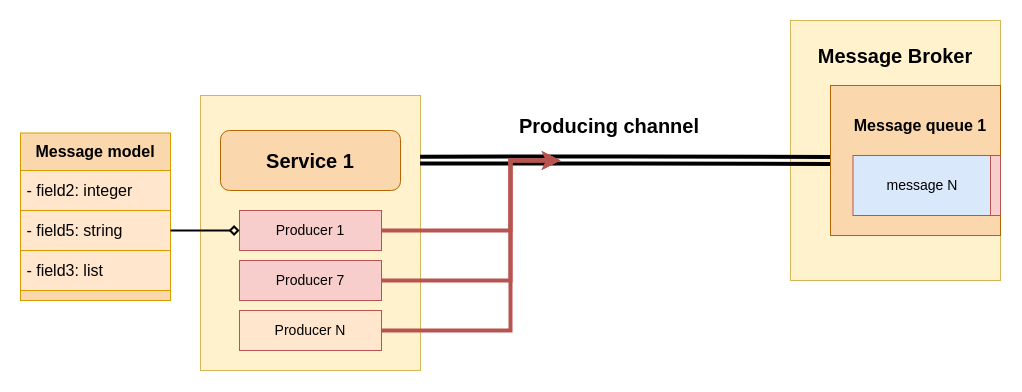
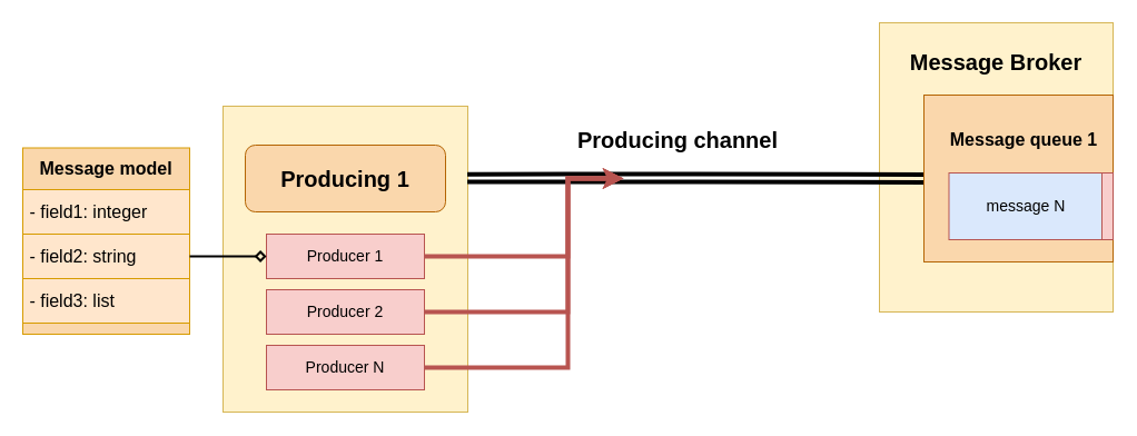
- <mxCell id="3" value="&lt;b&gt;&lt;font style=&quot;font-size: 20px&quot;&gt;Service 1&lt;/font&gt;&lt;/b&gt;" style="rounded=1;whiteSpace=wrap;html=1;fillColor=#fad7ac;strokeColor=#b46504;" parent="1" vertex="1"><mxGeometry x="220" y="130" width="180" height="60" as="geometry" /></mxCell>
+ <mxCell id="3" value="&lt;b&gt;&lt;font style=&quot;font-size: 20px&quot;&gt;Producing 1&lt;/font&gt;&lt;/b&gt;" style="rounded=1;whiteSpace=wrap;html=1;fillColor=#fad7ac;strokeColor=#b46504;" parent="1" vertex="1"><mxGeometry x="220" y="130" width="180" height="60" as="geometry" /></mxCell>
- <mxCell id="20" value="&lt;font style=&quot;font-size: 16px&quot;&gt;&amp;nbsp;- field2: integer&lt;/font&gt;" style="text;html=1;fillColor=#ffe6cc;align=left;verticalAlign=middle;whiteSpace=wrap;rounded=0;fontSize=13;strokeColor=#d79b00;" parent="1" vertex="1"><mxGeometry x="20" y="170" width="150" height="40" as="geometry" /></mxCell>
+ <mxCell id="20" value="&lt;font style=&quot;font-size: 16px&quot;&gt;&amp;nbsp;- field1: integer&lt;/font&gt;" style="text;html=1;fillColor=#ffe6cc;align=left;verticalAlign=middle;whiteSpace=wrap;rounded=0;fontSize=13;strokeColor=#d79b00;" parent="1" vertex="1"><mxGeometry x="20" y="170" width="150" height="40" as="geometry" /></mxCell>
- <mxCell id="21" value="&lt;font style=&quot;font-size: 16px&quot;&gt;&amp;nbsp;- field5: string&lt;/font&gt;" style="text;html=1;fillColor=#ffe6cc;align=left;verticalAlign=middle;whiteSpace=wrap;rounded=0;fontSize=13;strokeColor=#d79b00;" parent="1" vertex="1"><mxGeometry x="20" y="210" width="150" height="40" as="geometry" /></mxCell>
+ <mxCell id="21" value="&lt;font style=&quot;font-size: 16px&quot;&gt;&amp;nbsp;- field2: string&lt;/font&gt;" style="text;html=1;fillColor=#ffe6cc;align=left;verticalAlign=middle;whiteSpace=wrap;rounded=0;fontSize=13;strokeColor=#d79b00;" parent="1" vertex="1"><mxGeometry x="20" y="210" width="150" height="40" as="geometry" /></mxCell>
- <mxCell id="13" value="Producer 7" style="rounded=0;whiteSpace=wrap;html=1;fontSize=14;strokeWidth=1;fillColor=#f8cecc;strokeColor=#b85450;" parent="1" vertex="1"><mxGeometry x="239" y="260" width="142" height="40" as="geometry" /></mxCell>
+ <mxCell id="13" value="Producer 2" style="rounded=0;whiteSpace=wrap;html=1;fontSize=14;strokeWidth=1;fillColor=#f8cecc;strokeColor=#b85450;" parent="1" vertex="1"><mxGeometry x="239" y="260" width="142" height="40" as="geometry" /></mxCell>
- <mxCell id="16" value="Producer N" style="rounded=0;whiteSpace=wrap;html=1;fontSize=14;strokeWidth=1;fillColor=#ffe6cc;strokeColor=#b85450;" parent="1" vertex="1"><mxGeometry x="239" y="310" width="142" height="40" as="geometry" /></mxCell>
+ <mxCell id="16" value="Producer N" style="rounded=0;whiteSpace=wrap;html=1;fontSize=14;strokeWidth=1;fillColor=#f8cecc;strokeColor=#b85450;" parent="1" vertex="1"><mxGeometry x="239" y="310" width="142" height="40" as="geometry" /></mxCell>
